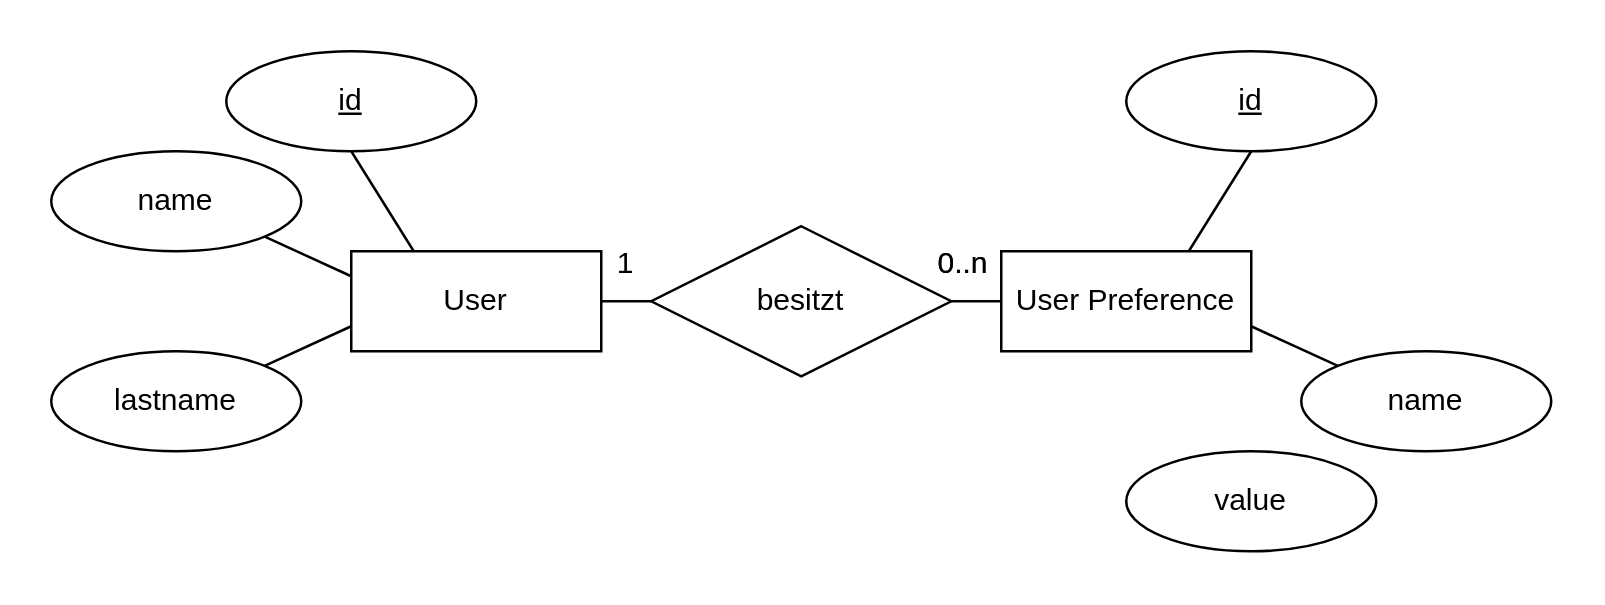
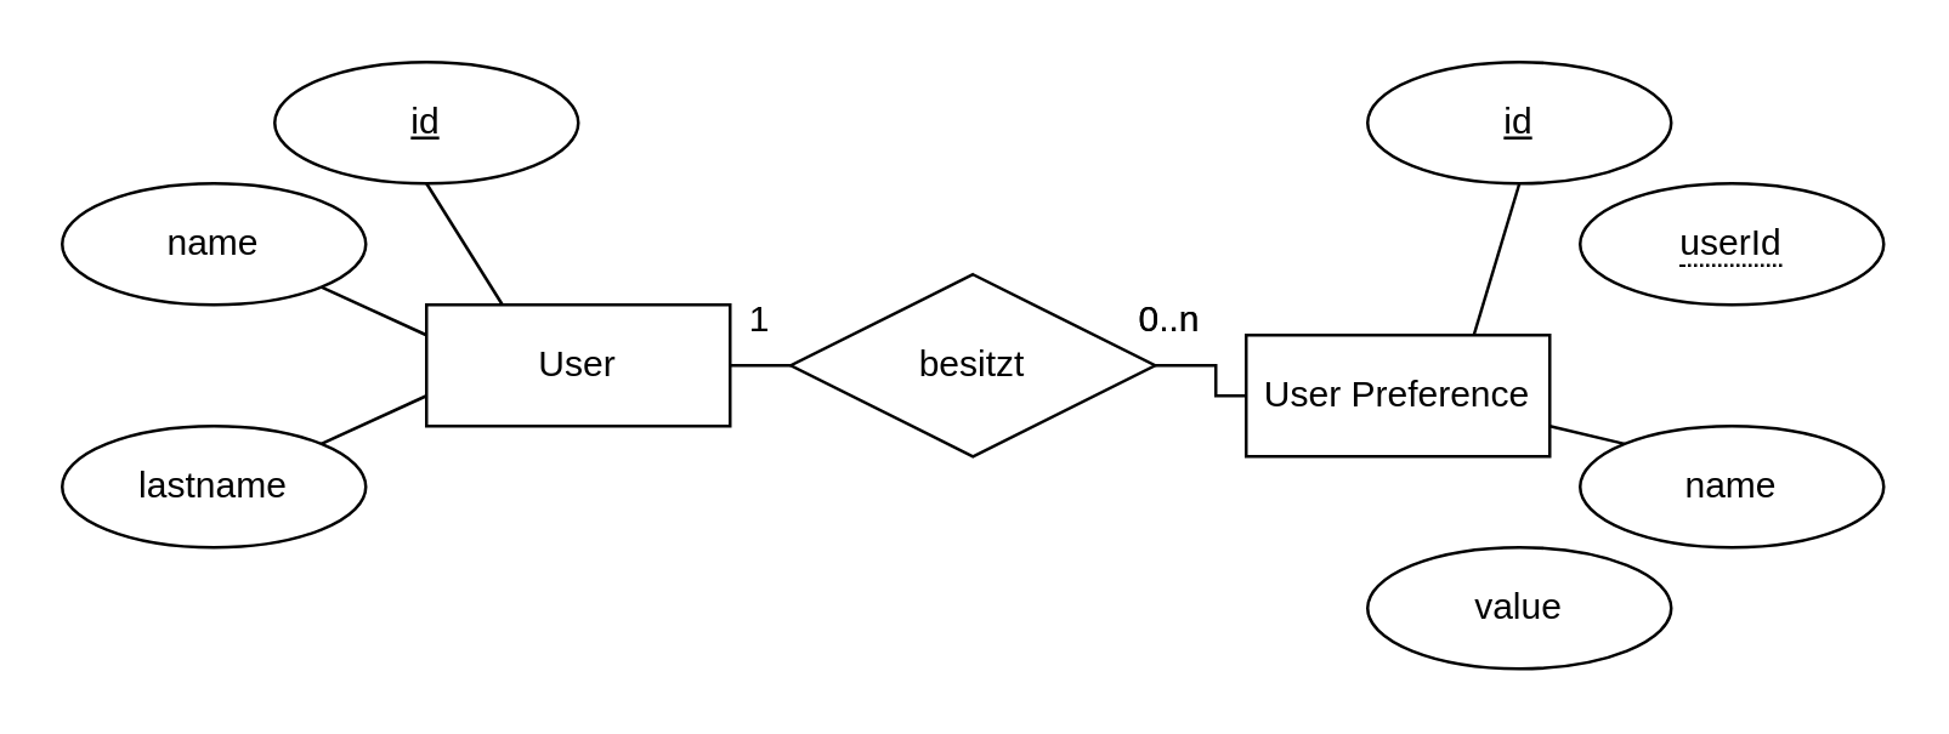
+ <mxCell id="21" value="&lt;span style=&quot;border-bottom: 1px dotted&quot;&gt;userId&lt;/span&gt;" style="ellipse;whiteSpace=wrap;html=1;align=center;" vertex="1" parent="1"><mxGeometry x="520" y="60" width="100" height="40" as="geometry" /></mxCell>
- <mxCell id="3" value="User Preference" style="whiteSpace=wrap;html=1;align=center;" vertex="1" parent="1"><mxGeometry x="400" y="100" width="100" height="40" as="geometry" /></mxCell>
+ <mxCell id="3" value="User Preference" style="whiteSpace=wrap;html=1;align=center;" vertex="1" parent="1"><mxGeometry x="410" y="110" width="100" height="40" as="geometry" /></mxCell>
